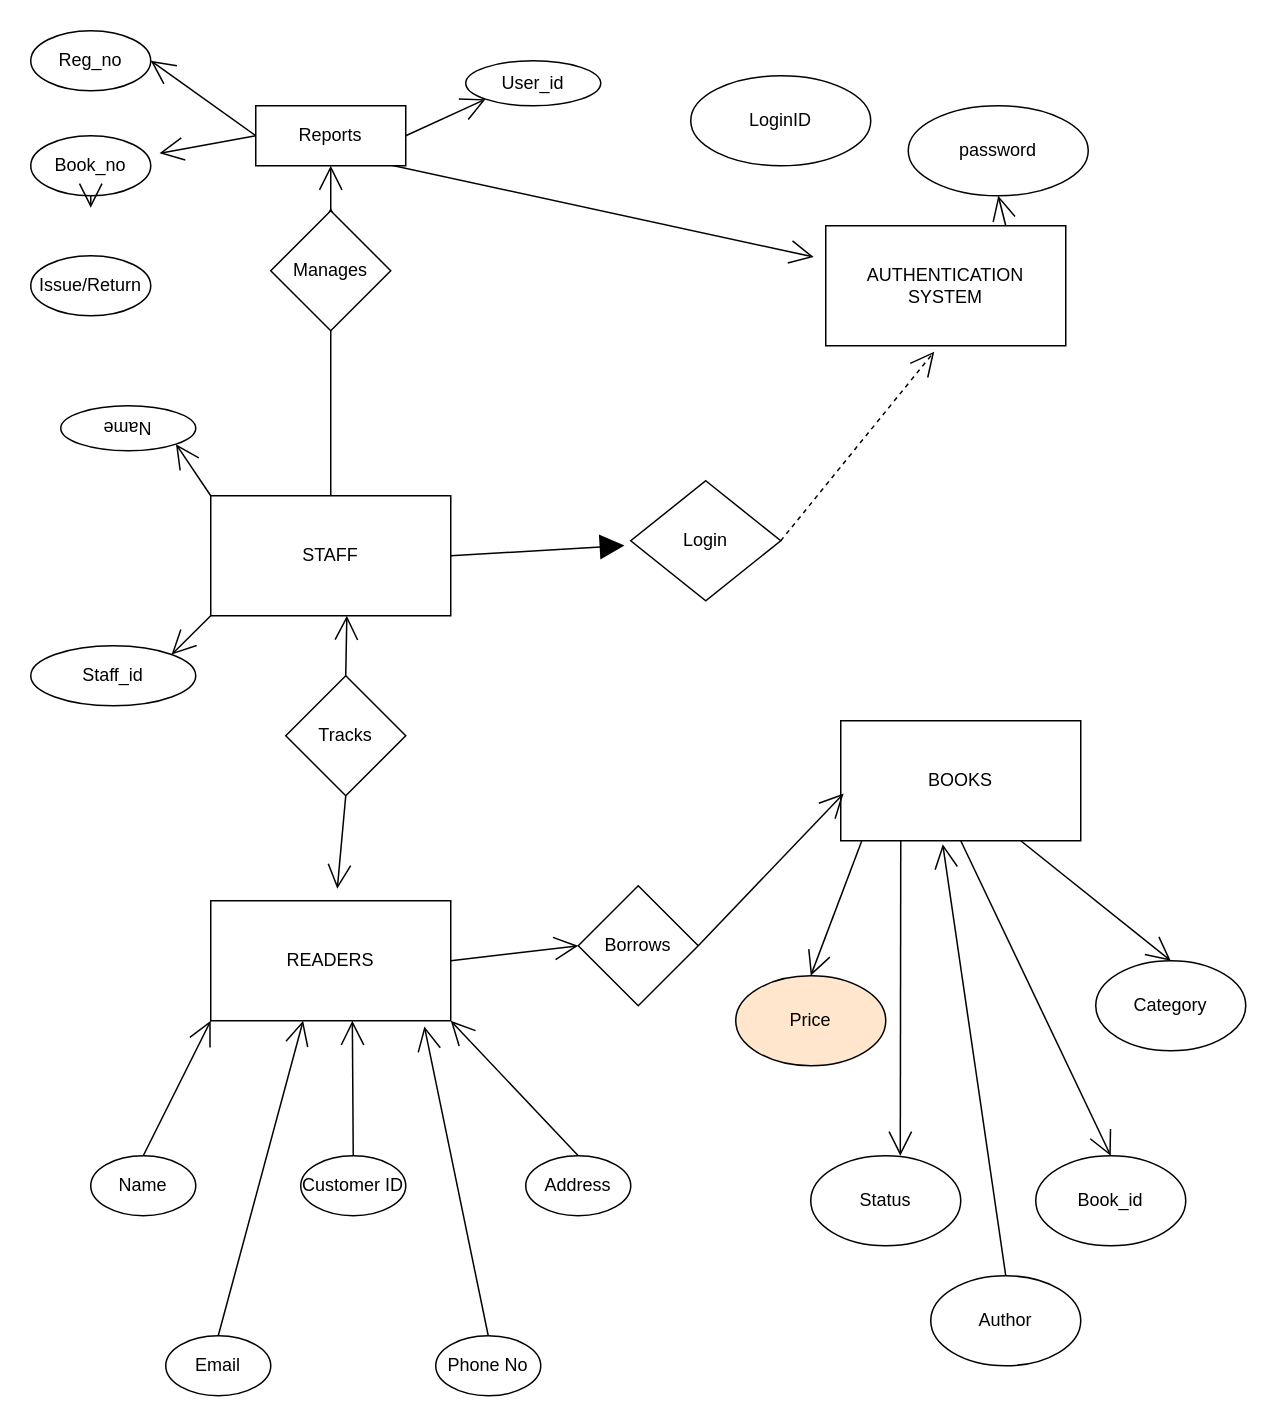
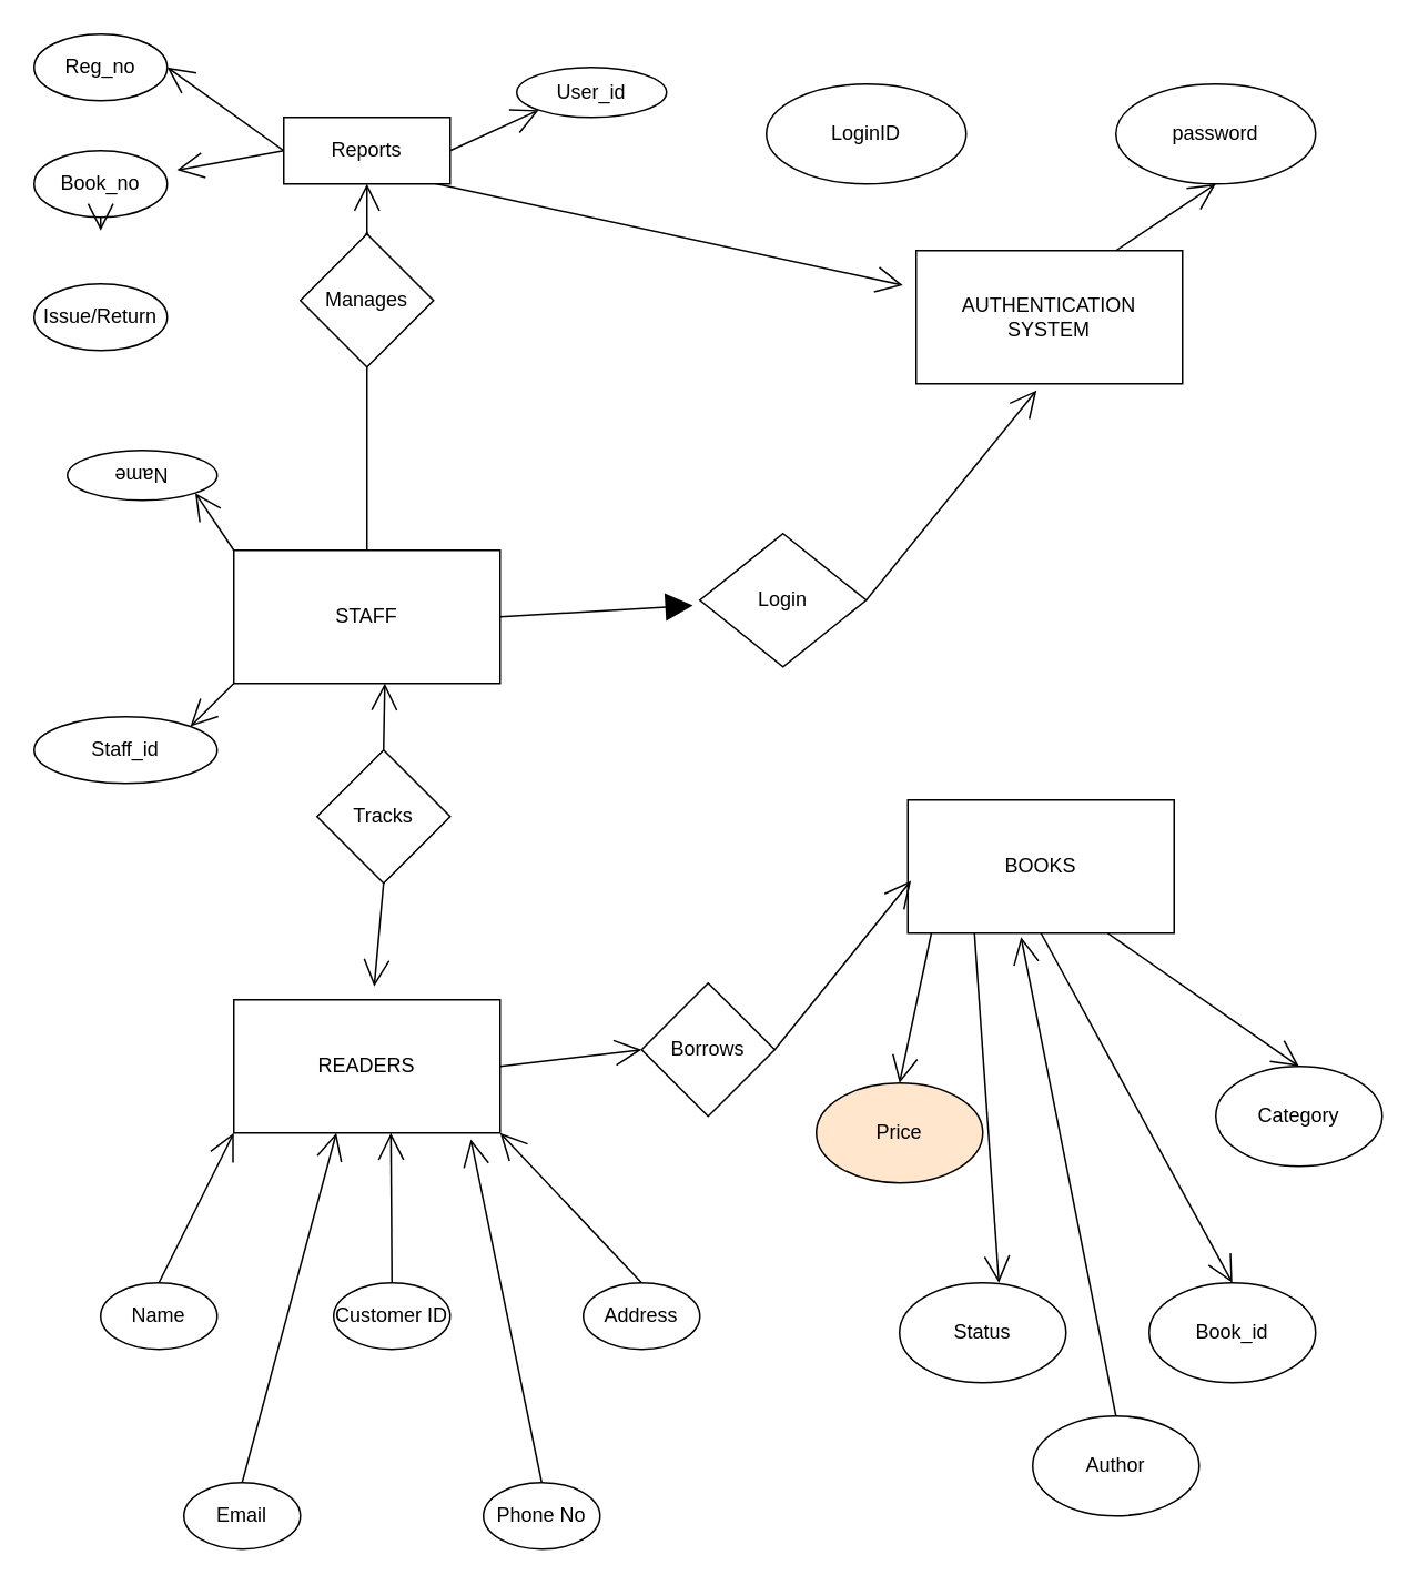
- <mxCell id="54" value="password" style="ellipse;whiteSpace=wrap;html=1;hachureGap=4;" vertex="1" parent="1"><mxGeometry x="605" y="70" width="120" height="60" as="geometry" /></mxCell>
+ <mxCell id="54" value="password" style="ellipse;whiteSpace=wrap;html=1;hachureGap=4;" vertex="1" parent="1"><mxGeometry x="670" y="50" width="120" height="60" as="geometry" /></mxCell>
- <mxCell id="52" style="edgeStyle=none;curved=1;rounded=0;orthogonalLoop=1;jettySize=auto;html=1;exitX=1;exitY=0.5;exitDx=0;exitDy=0;entryX=0.452;entryY=1.049;entryDx=0;entryDy=0;entryPerimeter=0;endArrow=open;startSize=14;endSize=14;sourcePerimeterSpacing=8;targetPerimeterSpacing=8;dashed=1;" edge="1" parent="1" source="53" target="15"><mxGeometry relative="1" as="geometry" /></mxCell>
+ <mxCell id="52" style="edgeStyle=none;curved=1;rounded=0;orthogonalLoop=1;jettySize=auto;html=1;exitX=1;exitY=0.5;exitDx=0;exitDy=0;entryX=0.452;entryY=1.049;entryDx=0;entryDy=0;entryPerimeter=0;endArrow=open;startSize=14;endSize=14;sourcePerimeterSpacing=8;targetPerimeterSpacing=8;" edge="1" parent="1" source="53" target="15"><mxGeometry relative="1" as="geometry" /></mxCell>
- <mxCell id="6" value="BOOKS" style="rounded=0;whiteSpace=wrap;html=1;hachureGap=4;" vertex="1" parent="1"><mxGeometry x="560" y="480" width="160" height="80" as="geometry" /></mxCell>
+ <mxCell id="6" value="BOOKS" style="rounded=0;whiteSpace=wrap;html=1;hachureGap=4;" vertex="1" parent="1"><mxGeometry x="545" y="480" width="160" height="80" as="geometry" /></mxCell>
